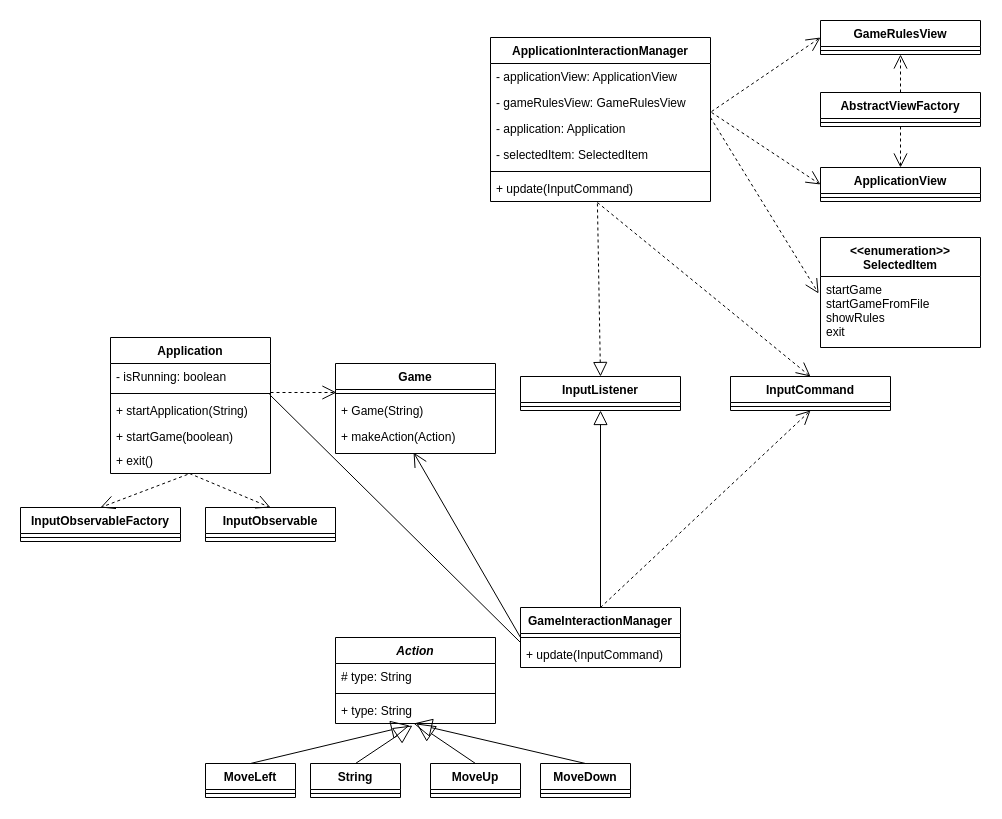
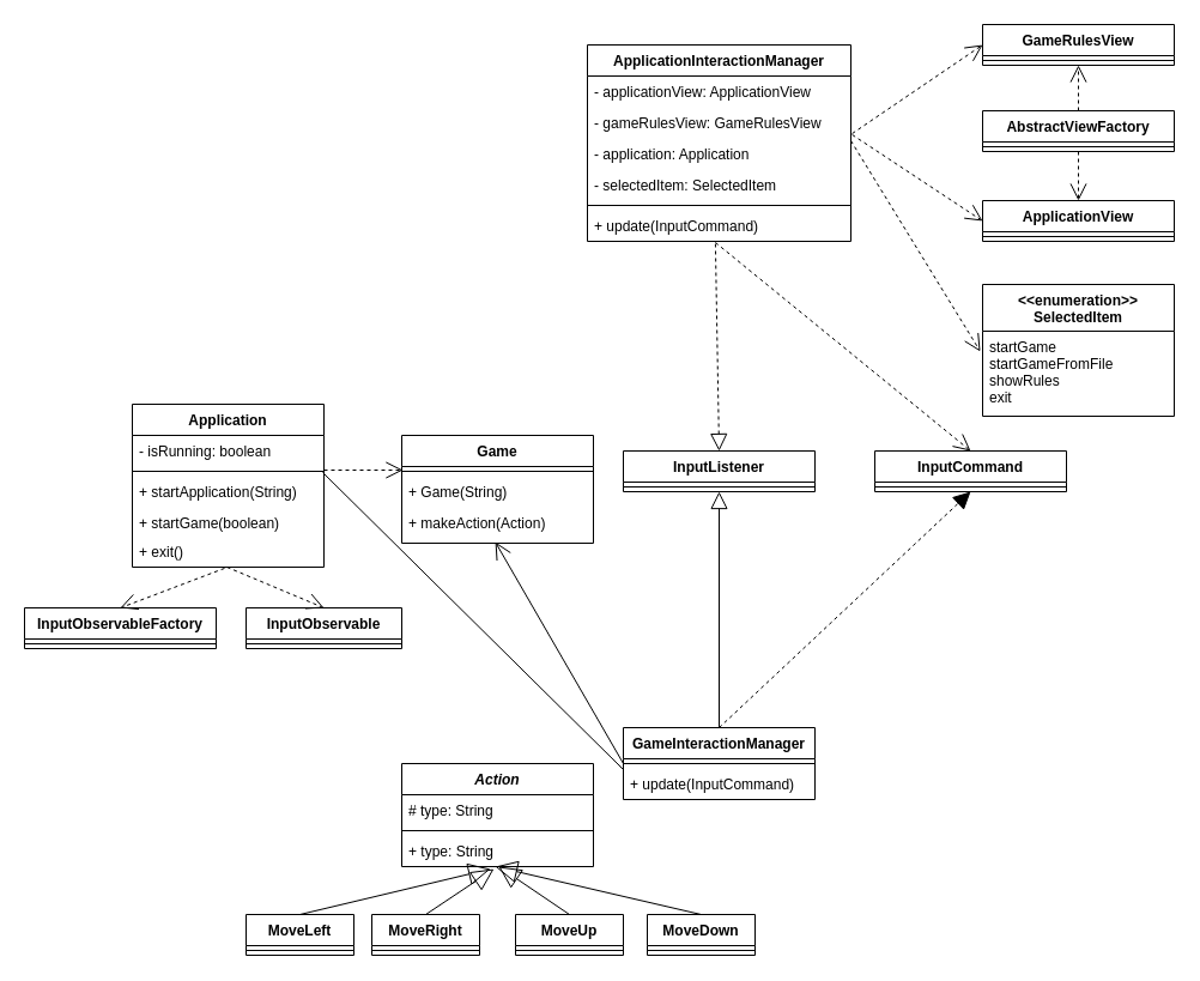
- <mxCell id="53" value="" style="endArrow=open;endSize=12;dashed=1;html=1;entryX=0.5;entryY=1;entryDx=0;entryDy=0;exitX=0.5;exitY=0;exitDx=0;exitDy=0;" edge="1" parent="1" source="29" target="50"><mxGeometry width="160" relative="1" as="geometry"><mxPoint x="600" y="517" as="sourcePoint" /><mxPoint x="820" y="386" as="targetPoint" /></mxGeometry></mxCell>
+ <mxCell id="53" value="" style="endArrow=block;endSize=12;dashed=1;html=1;entryX=0.5;entryY=1;entryDx=0;entryDy=0;exitX=0.5;exitY=0;exitDx=0;exitDy=0;" edge="1" parent="1" source="29" target="50"><mxGeometry width="160" relative="1" as="geometry"><mxPoint x="600" y="517" as="sourcePoint" /><mxPoint x="820" y="386" as="targetPoint" /></mxGeometry></mxCell>
- <mxCell id="41" value="String" style="swimlane;fontStyle=1;align=center;verticalAlign=top;childLayout=stackLayout;horizontal=1;startSize=26;horizontalStack=0;resizeParent=1;resizeParentMax=0;resizeLast=0;collapsible=1;marginBottom=0;" vertex="1" parent="1"><mxGeometry x="310" y="763" width="90" height="34" as="geometry" /></mxCell>
+ <mxCell id="41" value="MoveRight" style="swimlane;fontStyle=1;align=center;verticalAlign=top;childLayout=stackLayout;horizontal=1;startSize=26;horizontalStack=0;resizeParent=1;resizeParentMax=0;resizeLast=0;collapsible=1;marginBottom=0;" vertex="1" parent="1"><mxGeometry x="310" y="763" width="90" height="34" as="geometry" /></mxCell>
